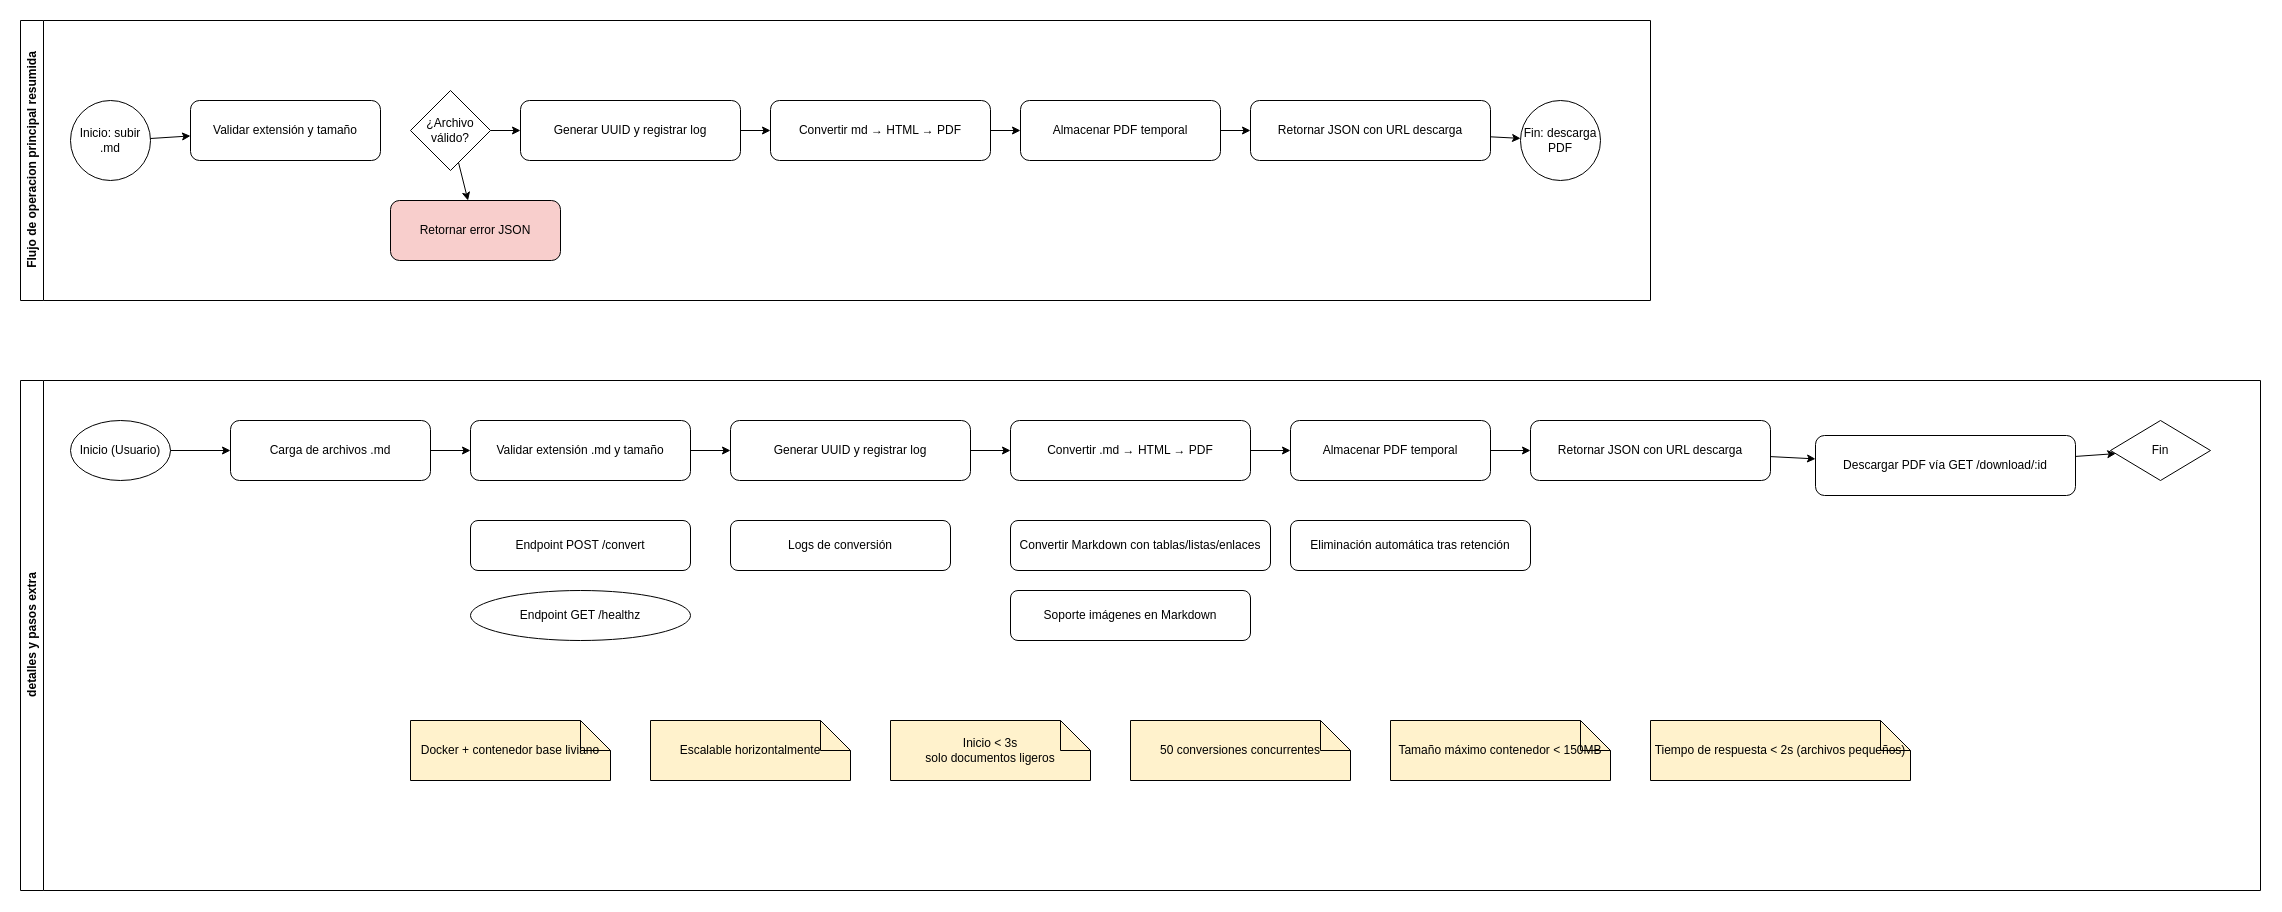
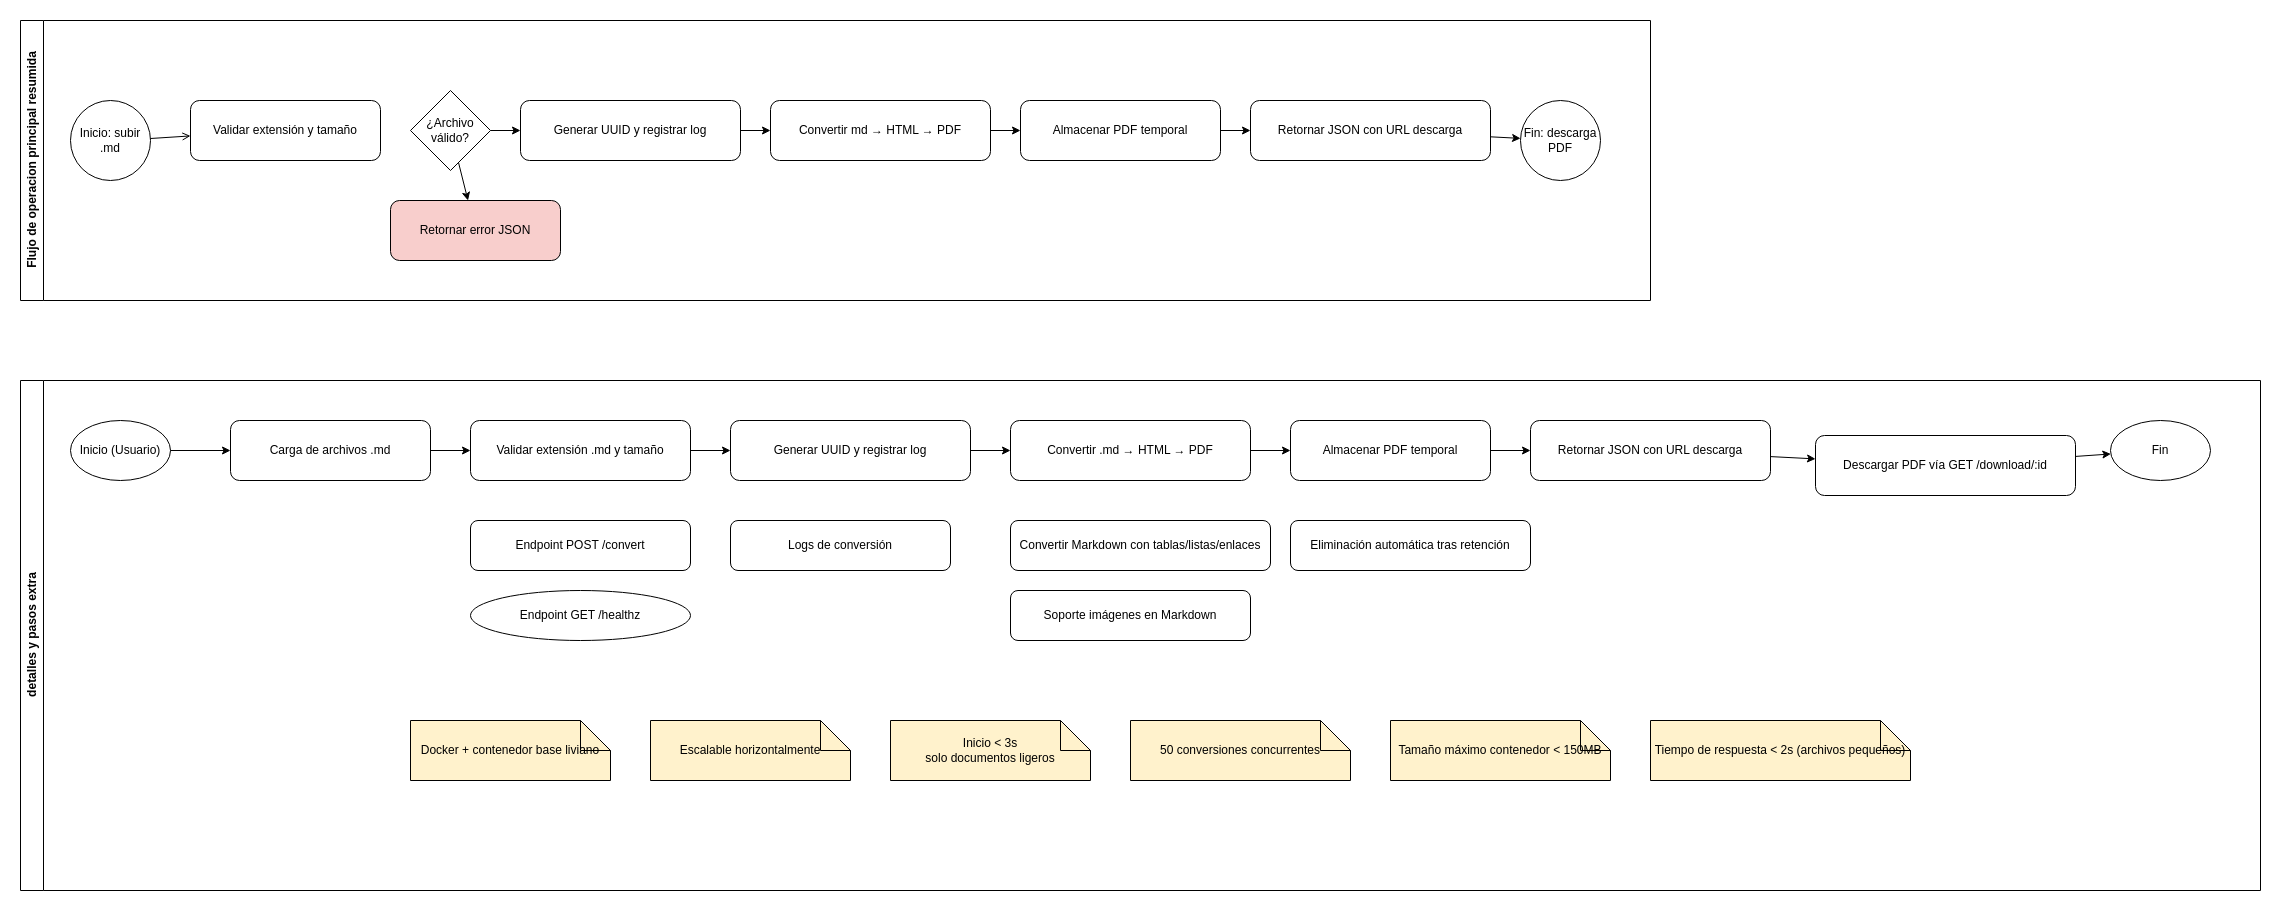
- <mxCell id="11" parent="1" source="2" target="3" edge="1"><mxGeometry relative="1" as="geometry" /></mxCell>
+ <mxCell id="11" parent="1" source="2" target="3" edge="1" style="endArrow=open;"><mxGeometry relative="1" as="geometry" /></mxCell>
- <mxCell id="27" value="Fin" style="rhombus;whiteSpace=wrap;html=1;aspect=fixed;" vertex="1" parent="1"><mxGeometry x="2110" y="420" width="100" height="60" as="geometry" /></mxCell>
+ <mxCell id="27" value="Fin" style="ellipse;whiteSpace=wrap;html=1;aspect=fixed;" vertex="1" parent="1"><mxGeometry x="2110" y="420" width="100" height="60" as="geometry" /></mxCell>
